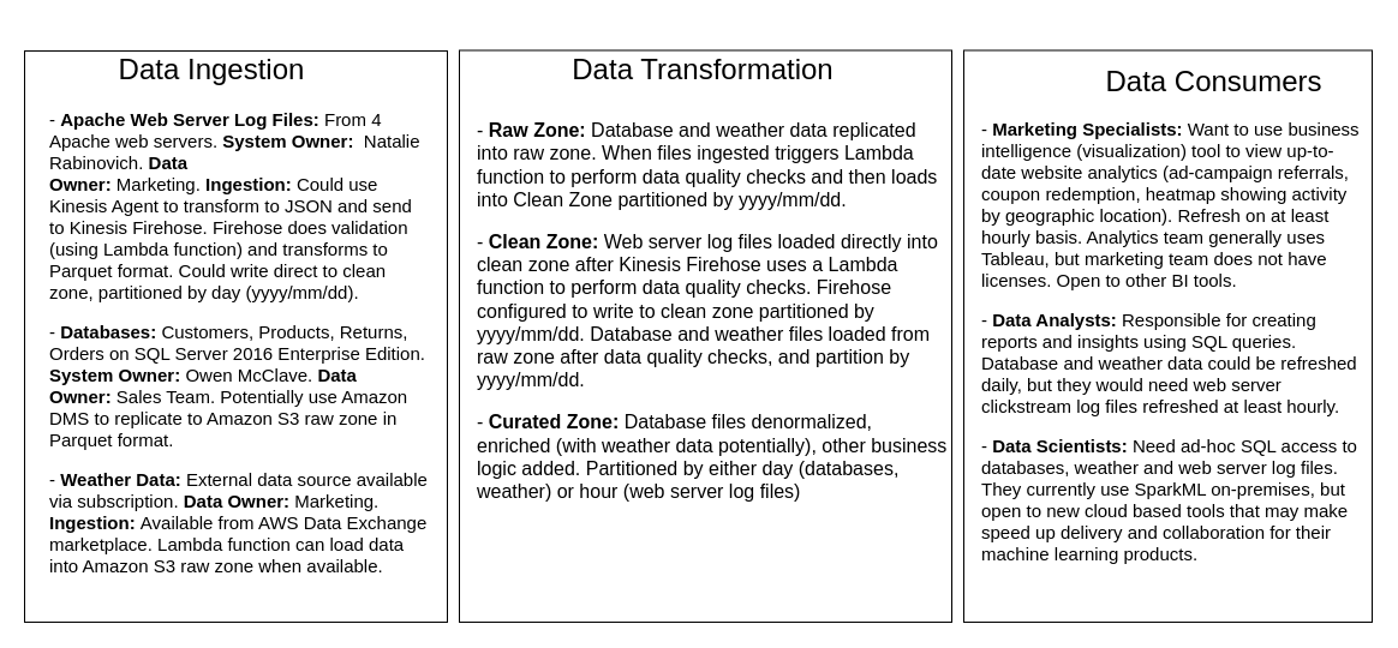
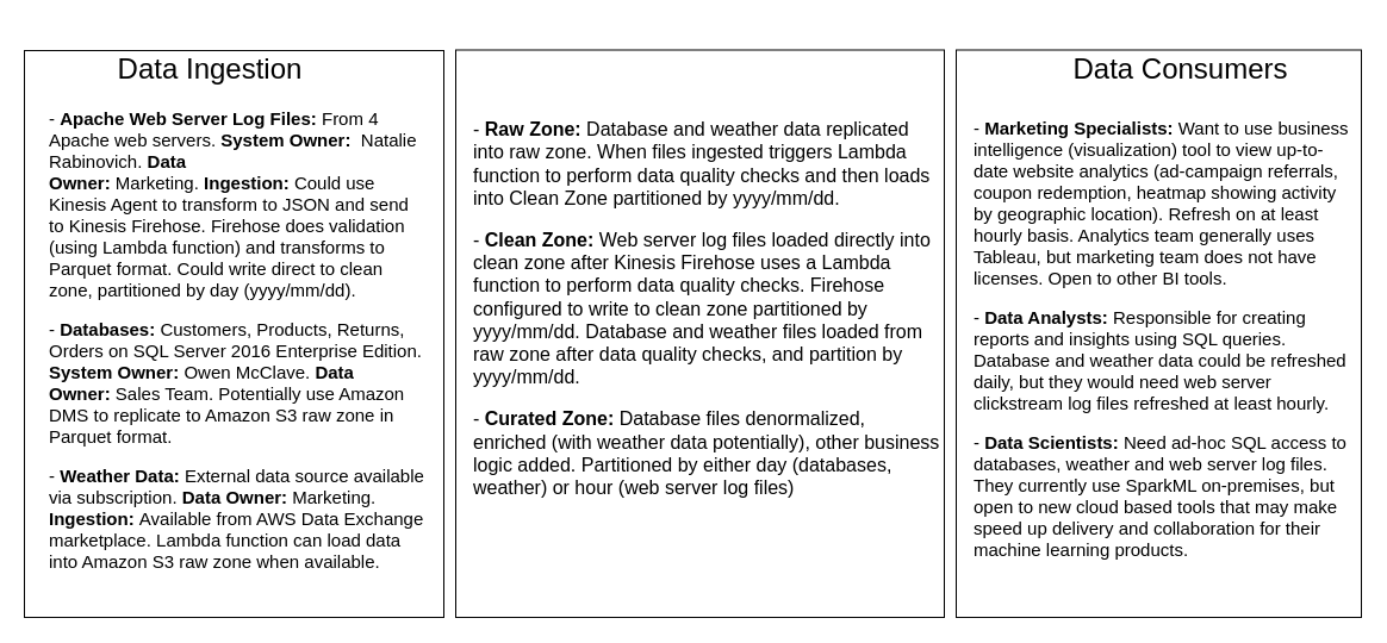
- <mxCell id="3" value="Data Transformation" style="text;html=1;strokeColor=none;fillColor=none;align=center;verticalAlign=middle;whiteSpace=wrap;rounded=0;fontSize=24;" parent="1" vertex="1"><mxGeometry x="455" y="48" width="260" height="20" as="geometry" /></mxCell>
- <mxCell id="5" value="Data Consumers" style="text;html=1;strokeColor=none;fillColor=none;align=center;verticalAlign=middle;whiteSpace=wrap;rounded=0;fontSize=24;" parent="1" vertex="1"><mxGeometry x="907" y="58" width="206.5" height="20" as="geometry" /></mxCell>
+ <mxCell id="5" value="Data Consumers" style="text;html=1;strokeColor=none;fillColor=none;align=center;verticalAlign=middle;whiteSpace=wrap;rounded=0;fontSize=24;" parent="1" vertex="1"><mxGeometry x="887" y="48" width="206.5" height="20" as="geometry" /></mxCell>
